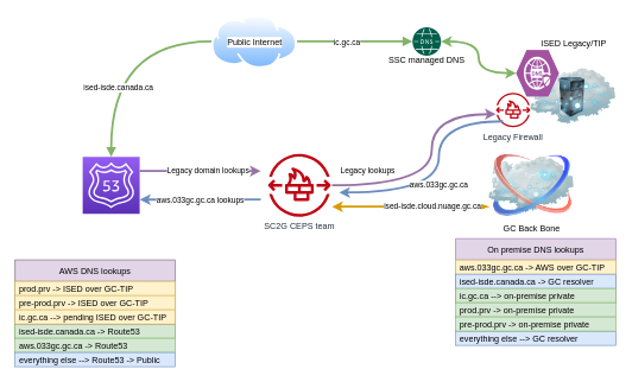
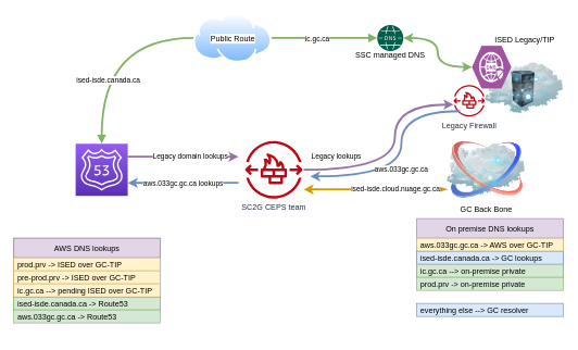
- <mxCell id="4" value="Public Internet" style="aspect=fixed;perimeter=ellipsePerimeter;html=1;align=center;shadow=0;dashed=0;spacingTop=3;image;image=img/lib/active_directory/internet_cloud.svg;labelPosition=center;verticalLabelPosition=middle;verticalAlign=middle;" parent="1" vertex="1"><mxGeometry x="296" y="20" width="120" height="75.6" as="geometry" /></mxCell>
+ <mxCell id="4" value="Public Route" style="aspect=fixed;perimeter=ellipsePerimeter;html=1;align=center;shadow=0;dashed=0;spacingTop=3;image;image=img/lib/active_directory/internet_cloud.svg;labelPosition=center;verticalLabelPosition=middle;verticalAlign=middle;" parent="1" vertex="1"><mxGeometry x="296" y="20" width="120" height="75.6" as="geometry" /></mxCell>
- <mxCell id="21" value="ised-isde.canada.ca -&gt; GC resolver" style="text;strokeColor=#6c8ebf;fillColor=#dae8fc;align=left;verticalAlign=middle;spacingLeft=4;spacingRight=4;overflow=hidden;points=[[0,0.5],[1,0.5]];portConstraint=eastwest;rotatable=0;" vertex="1" parent="19"><mxGeometry y="50" width="225" height="20" as="geometry" /></mxCell>
+ <mxCell id="21" value="ised-isde.canada.ca -&gt; GC lookups" style="text;strokeColor=#6c8ebf;fillColor=#dae8fc;align=left;verticalAlign=middle;spacingLeft=4;spacingRight=4;overflow=hidden;points=[[0,0.5],[1,0.5]];portConstraint=eastwest;rotatable=0;" vertex="1" parent="19"><mxGeometry y="50" width="225" height="20" as="geometry" /></mxCell>
- <mxCell id="25" value="pre-prod.prv -&gt; on-premise private" style="text;strokeColor=#82b366;fillColor=#d5e8d4;align=left;verticalAlign=middle;spacingLeft=4;spacingRight=4;overflow=hidden;points=[[0,0.5],[1,0.5]];portConstraint=eastwest;rotatable=0;" vertex="1" parent="18"><mxGeometry y="110" width="225" height="20" as="geometry" /></mxCell>
- <mxCell id="35" value="everything else --&gt; Route53 -&gt; Public" style="text;strokeColor=#6c8ebf;fillColor=#dae8fc;align=left;verticalAlign=middle;spacingLeft=4;spacingRight=4;overflow=hidden;points=[[0,0.5],[1,0.5]];portConstraint=eastwest;rotatable=0;" vertex="1" parent="1"><mxGeometry x="20" y="495" width="225" height="20" as="geometry" /></mxCell>
